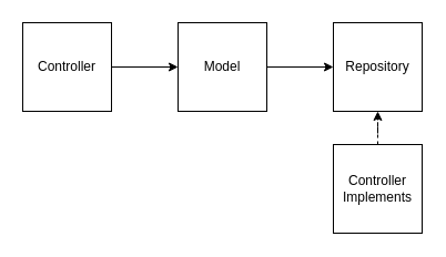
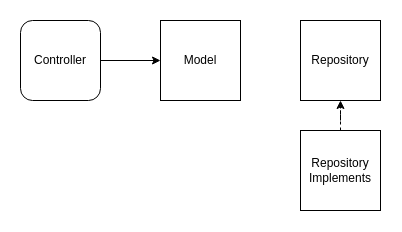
- <mxCell id="3" value="Controller" style="whiteSpace=wrap;html=1;aspect=fixed;" vertex="1" parent="1"><mxGeometry x="20" y="20" width="80" height="80" as="geometry" /></mxCell>
+ <mxCell id="3" value="Controller" style="whiteSpace=wrap;html=1;aspect=fixed;rounded=1;" vertex="1" parent="1"><mxGeometry x="20" y="20" width="80" height="80" as="geometry" /></mxCell>
- <mxCell id="4" style="edgeStyle=orthogonalEdgeStyle;rounded=0;orthogonalLoop=1;jettySize=auto;html=1;entryX=0;entryY=0.5;entryDx=0;entryDy=0;" edge="1" parent="1" source="5" target="6"><mxGeometry relative="1" as="geometry" /></mxCell>
- <mxCell id="8" value="Controller&lt;br&gt;Implements" style="whiteSpace=wrap;html=1;aspect=fixed;" vertex="1" parent="1"><mxGeometry x="300" y="130" width="80" height="80" as="geometry" /></mxCell>
+ <mxCell id="8" value="Repository&lt;br&gt;Implements" style="whiteSpace=wrap;html=1;aspect=fixed;" vertex="1" parent="1"><mxGeometry x="300" y="130" width="80" height="80" as="geometry" /></mxCell>
